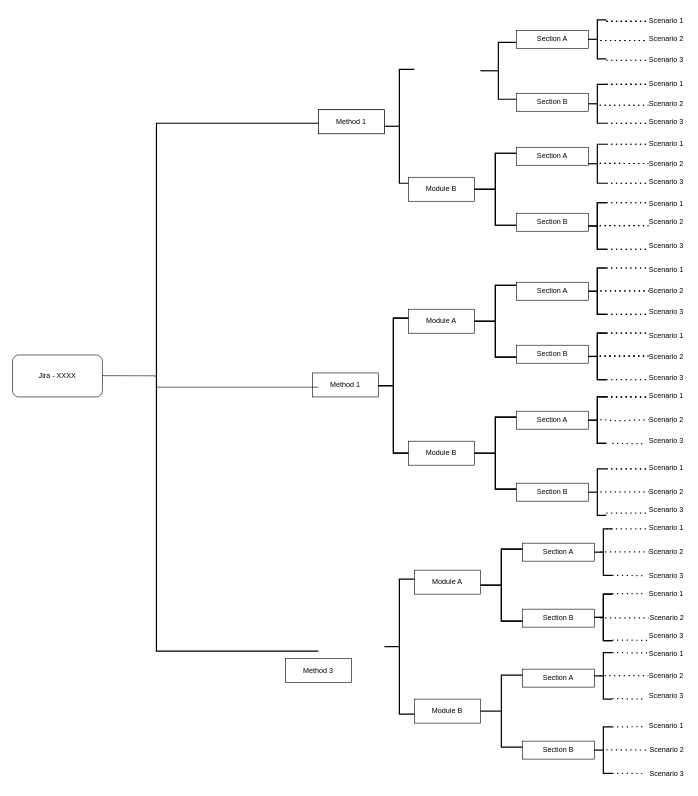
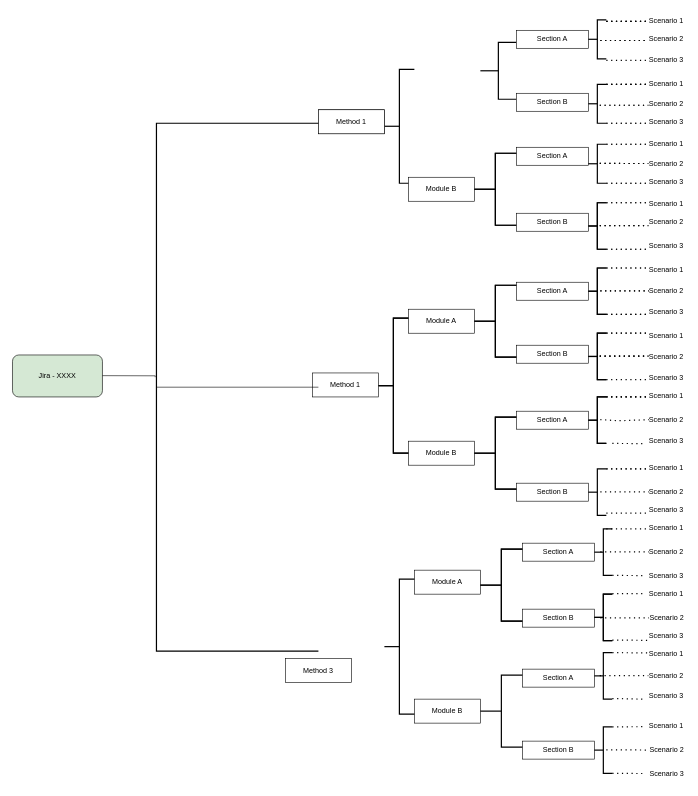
- <mxCell id="2" value="Jira - XXXX" style="rounded=1;whiteSpace=wrap;html=1;" vertex="1" parent="1"><mxGeometry x="20" y="591.25" width="150" height="70" as="geometry" /></mxCell>
+ <mxCell id="2" value="Jira - XXXX" style="rounded=1;whiteSpace=wrap;html=1;fillColor=#d5e8d4;" vertex="1" parent="1"><mxGeometry x="20" y="591.25" width="150" height="70" as="geometry" /></mxCell>
